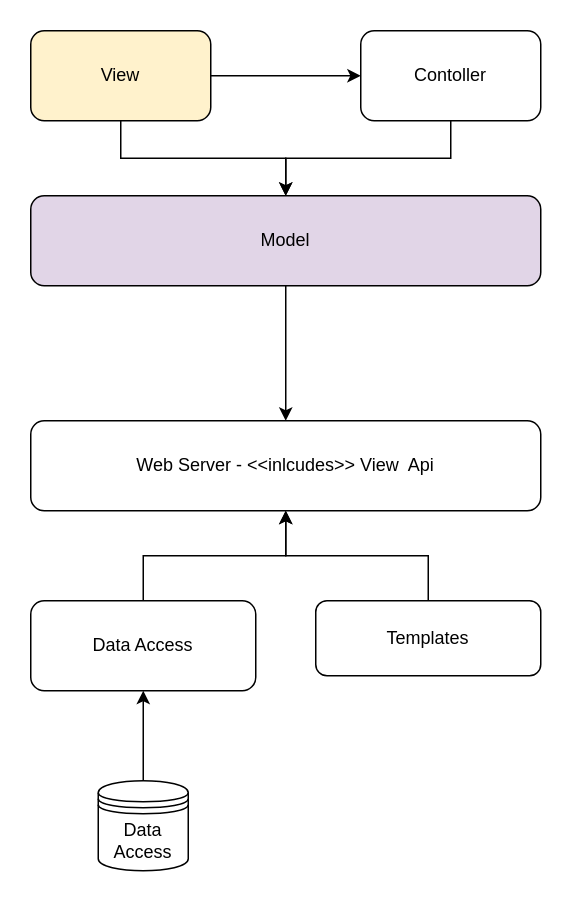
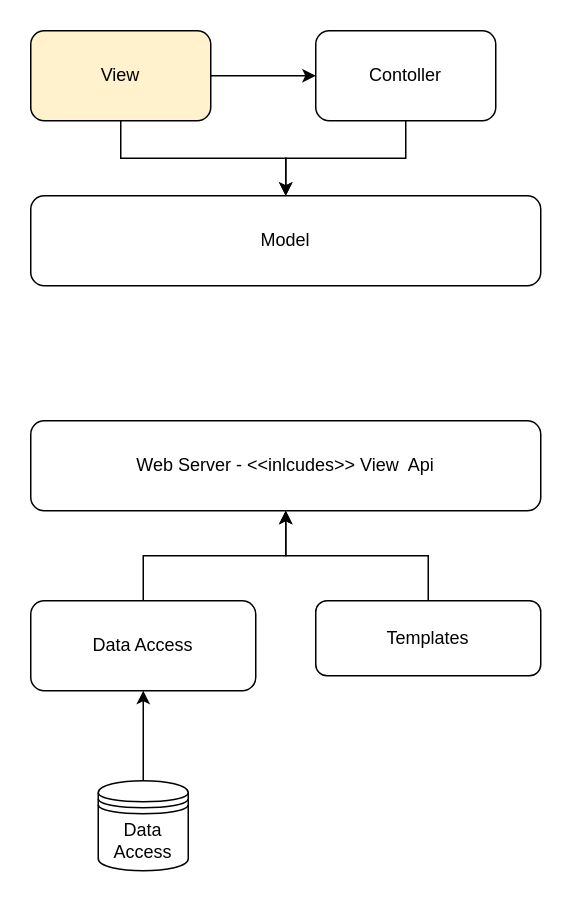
- <mxCell id="3" value="Contoller" style="rounded=1;whiteSpace=wrap;html=1;" vertex="1" parent="1"><mxGeometry x="240" y="20" width="120" height="60" as="geometry" /></mxCell>
+ <mxCell id="3" value="Contoller" style="rounded=1;whiteSpace=wrap;html=1;" vertex="1" parent="1"><mxGeometry x="210" y="20" width="120" height="60" as="geometry" /></mxCell>
- <mxCell id="8" value="Model" style="rounded=1;whiteSpace=wrap;html=1;fillColor=#e1d5e7;" vertex="1" parent="1"><mxGeometry x="20" y="130" width="340" height="60" as="geometry" /></mxCell>
+ <mxCell id="8" value="Model" style="rounded=1;whiteSpace=wrap;html=1;" vertex="1" parent="1"><mxGeometry x="20" y="130" width="340" height="60" as="geometry" /></mxCell>
- <mxCell id="7" value="" style="edgeStyle=orthogonalEdgeStyle;rounded=0;orthogonalLoop=1;jettySize=auto;html=1;" edge="1" parent="1" source="8" target="9"><mxGeometry relative="1" as="geometry" /></mxCell>
